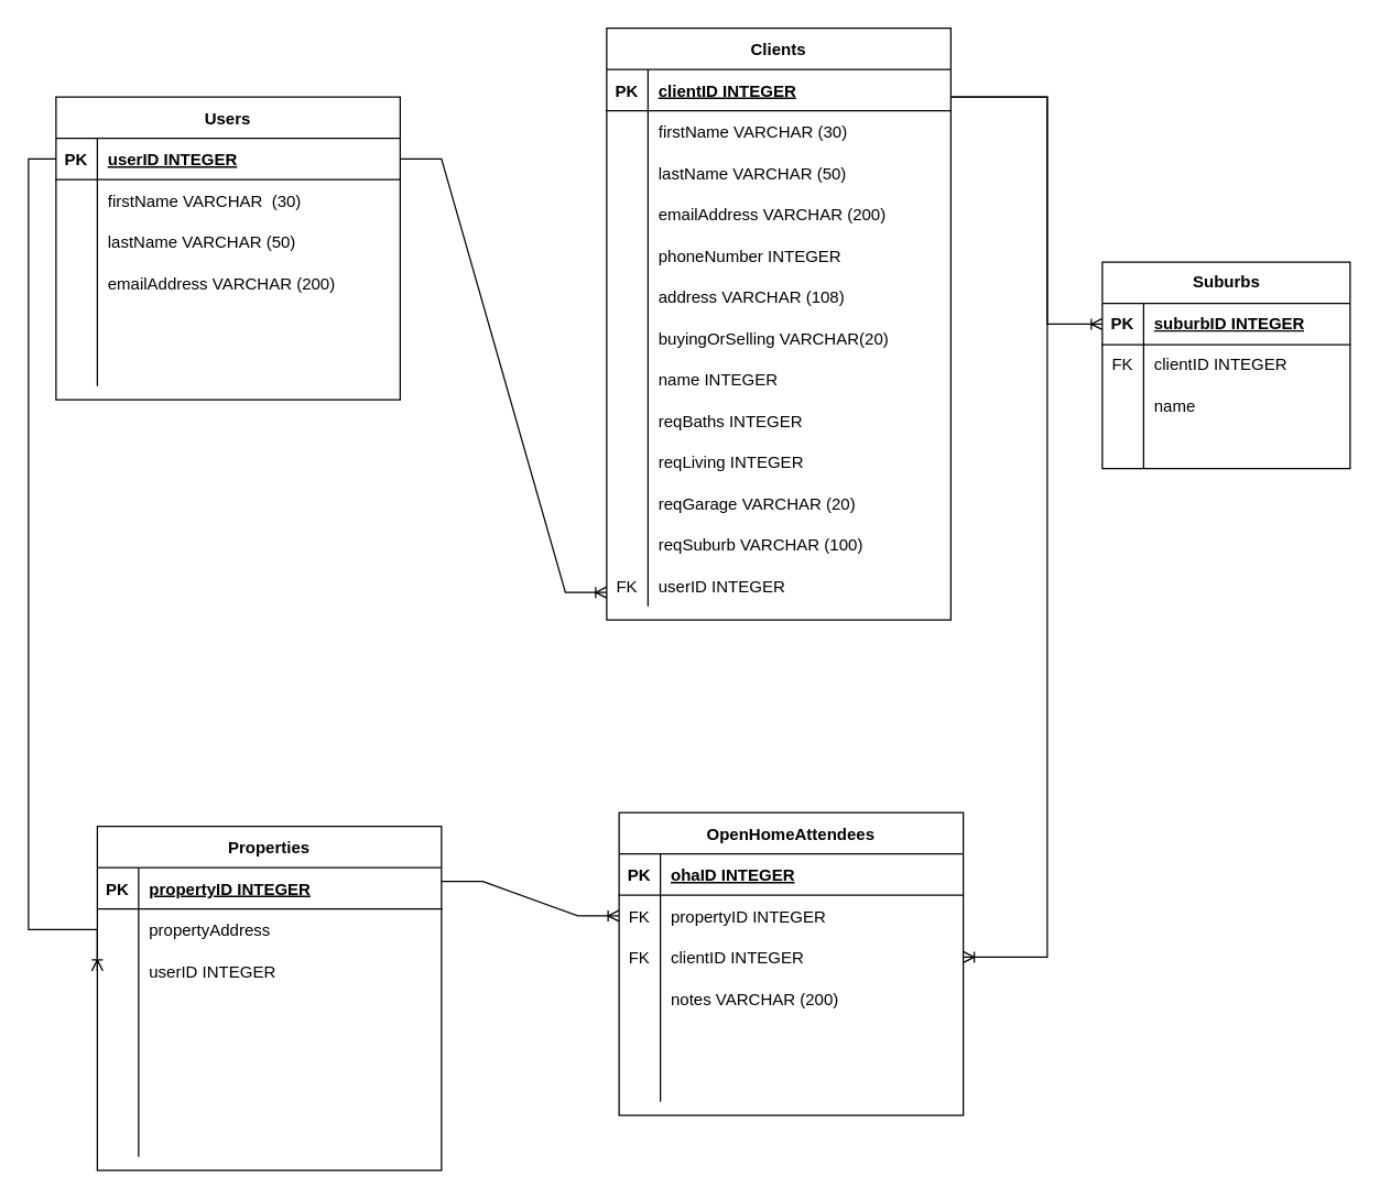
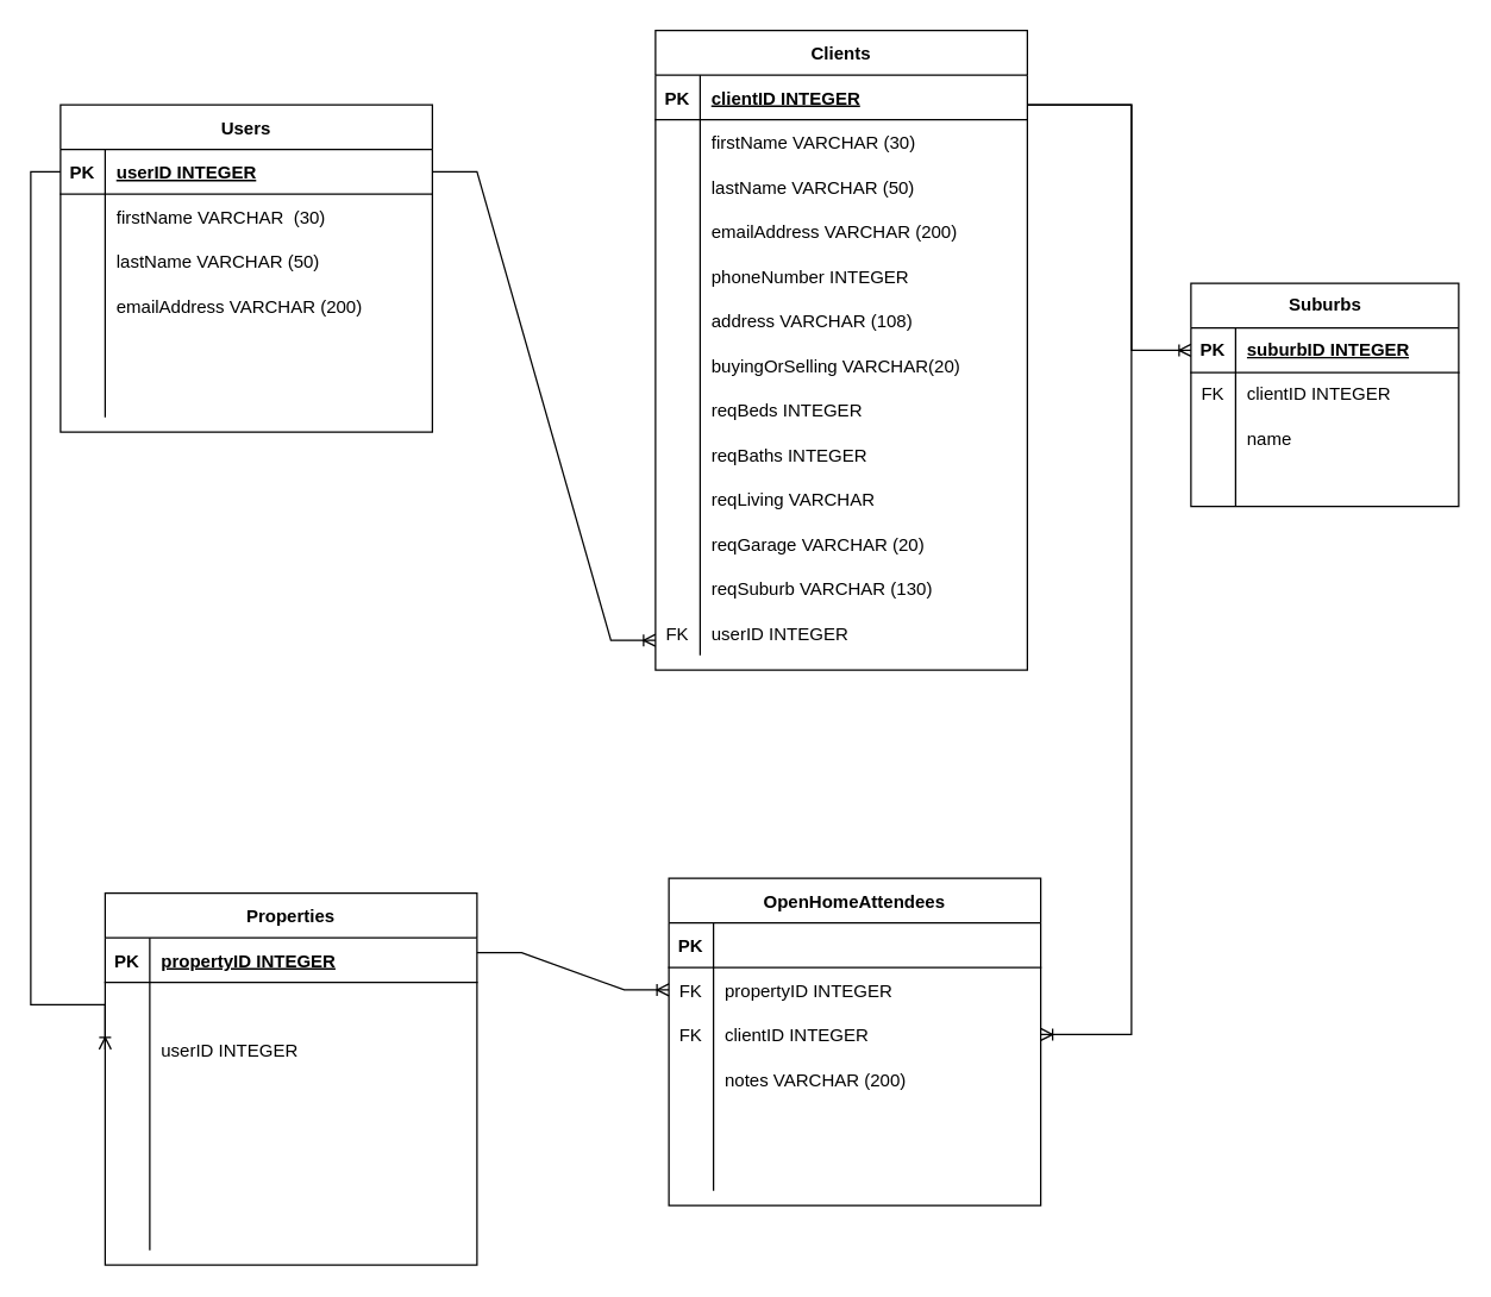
- <mxCell id="44" value="name INTEGER" style="shape=partialRectangle;overflow=hidden;connectable=0;fillColor=none;top=0;left=0;bottom=0;right=0;align=left;spacingLeft=6;" parent="42" vertex="1"><mxGeometry x="30" width="220" height="30" as="geometry"><mxRectangle width="220" height="30" as="alternateBounds" /></mxGeometry></mxCell>
+ <mxCell id="44" value="reqBeds INTEGER" style="shape=partialRectangle;overflow=hidden;connectable=0;fillColor=none;top=0;left=0;bottom=0;right=0;align=left;spacingLeft=6;" parent="42" vertex="1"><mxGeometry x="30" width="220" height="30" as="geometry"><mxRectangle width="220" height="30" as="alternateBounds" /></mxGeometry></mxCell>
- <mxCell id="50" value="reqLiving INTEGER" style="shape=partialRectangle;overflow=hidden;connectable=0;fillColor=none;top=0;left=0;bottom=0;right=0;align=left;spacingLeft=6;" parent="48" vertex="1"><mxGeometry x="30" width="220" height="30" as="geometry"><mxRectangle width="220" height="30" as="alternateBounds" /></mxGeometry></mxCell>
+ <mxCell id="50" value="reqLiving VARCHAR" style="shape=partialRectangle;overflow=hidden;connectable=0;fillColor=none;top=0;left=0;bottom=0;right=0;align=left;spacingLeft=6;" parent="48" vertex="1"><mxGeometry x="30" width="220" height="30" as="geometry"><mxRectangle width="220" height="30" as="alternateBounds" /></mxGeometry></mxCell>
- <mxCell id="56" value="reqSuburb VARCHAR (100)" style="shape=partialRectangle;overflow=hidden;connectable=0;fillColor=none;top=0;left=0;bottom=0;right=0;align=left;spacingLeft=6;" parent="54" vertex="1"><mxGeometry x="30" width="220" height="30" as="geometry"><mxRectangle width="220" height="30" as="alternateBounds" /></mxGeometry></mxCell>
+ <mxCell id="56" value="reqSuburb VARCHAR (130)" style="shape=partialRectangle;overflow=hidden;connectable=0;fillColor=none;top=0;left=0;bottom=0;right=0;align=left;spacingLeft=6;" parent="54" vertex="1"><mxGeometry x="30" width="220" height="30" as="geometry"><mxRectangle width="220" height="30" as="alternateBounds" /></mxGeometry></mxCell>
- <mxCell id="85" value="ohaID INTEGER" style="shape=partialRectangle;overflow=hidden;connectable=0;fillColor=none;top=0;left=0;bottom=0;right=0;align=left;spacingLeft=6;fontStyle=5;" parent="83" vertex="1"><mxGeometry x="30" width="220" height="30" as="geometry"><mxRectangle width="220" height="30" as="alternateBounds" /></mxGeometry></mxCell>
- <mxCell id="66" value="propertyAddress" style="shape=partialRectangle;overflow=hidden;connectable=0;fillColor=none;top=0;left=0;bottom=0;right=0;align=left;spacingLeft=6;" parent="64" vertex="1"><mxGeometry x="30" width="220" height="30" as="geometry"><mxRectangle width="220" height="30" as="alternateBounds" /></mxGeometry></mxCell>
